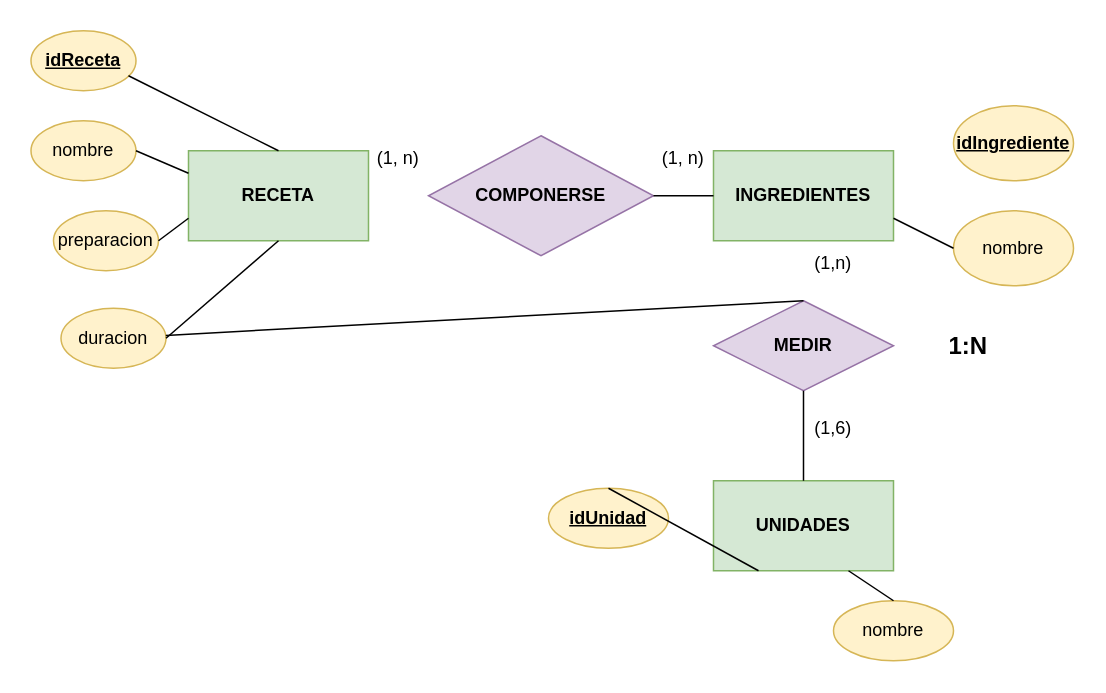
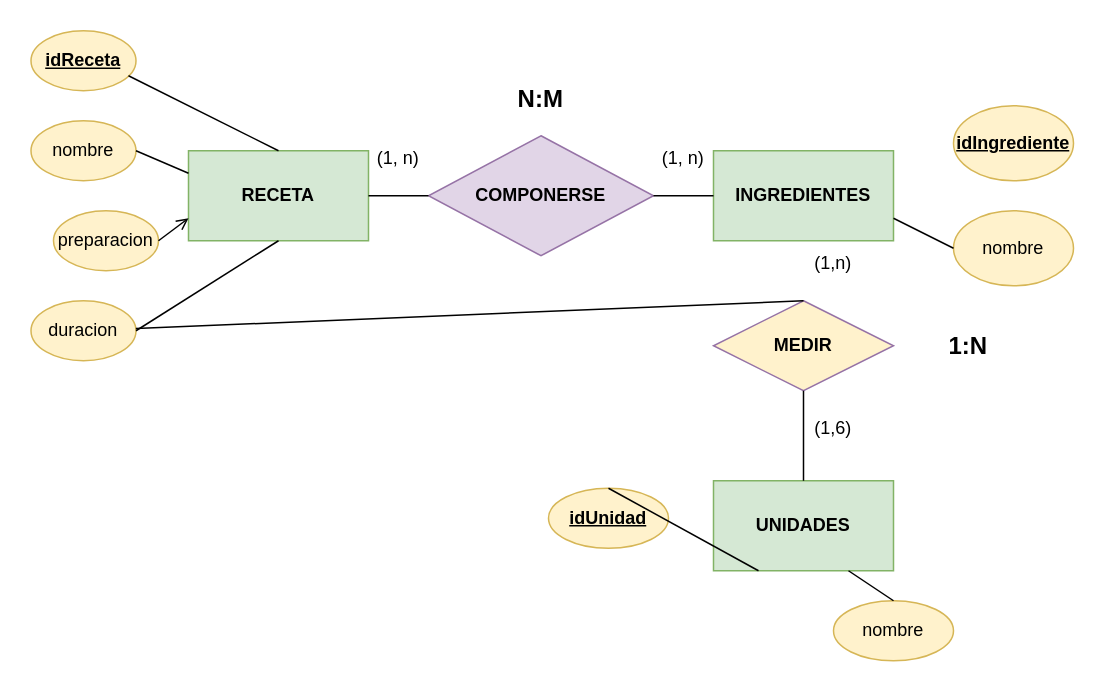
+ <mxCell id="28" value="&lt;font style=&quot;font-size: 16px&quot;&gt;&lt;b&gt;N:M&lt;/b&gt;&lt;/font&gt;" style="text;html=1;strokeColor=none;fillColor=none;align=center;verticalAlign=middle;whiteSpace=wrap;rounded=0;" vertex="1" parent="1"><mxGeometry x="330" y="50" width="60" height="30" as="geometry" /></mxCell>
+ <mxCell id="17" value="" style="endArrow=none;html=1;rounded=0;entryX=0;entryY=0.5;entryDx=0;entryDy=0;exitX=1;exitY=0.5;exitDx=0;exitDy=0;" edge="1" parent="1" source="2" target="5"><mxGeometry width="50" height="50" relative="1" as="geometry"><mxPoint x="355" y="240" as="sourcePoint" /><mxPoint x="405" y="190" as="targetPoint" /></mxGeometry></mxCell>
- <mxCell id="14" value="" style="endArrow=none;html=1;rounded=0;entryX=0;entryY=0.75;entryDx=0;entryDy=0;exitX=1;exitY=0.5;exitDx=0;exitDy=0;" edge="1" parent="1" source="8" target="2"><mxGeometry width="50" height="50" relative="1" as="geometry"><mxPoint x="355" y="240" as="sourcePoint" /><mxPoint x="405" y="190" as="targetPoint" /></mxGeometry></mxCell>
+ <mxCell id="14" value="" style="endArrow=open;html=1;rounded=0;entryX=0;entryY=0.75;entryDx=0;entryDy=0;exitX=1;exitY=0.5;exitDx=0;exitDy=0;" edge="1" parent="1" source="8" target="2"><mxGeometry width="50" height="50" relative="1" as="geometry"><mxPoint x="355" y="240" as="sourcePoint" /><mxPoint x="405" y="190" as="targetPoint" /></mxGeometry></mxCell>
- <mxCell id="9" value="duracion" style="ellipse;whiteSpace=wrap;html=1;fillColor=#fff2cc;strokeColor=#d6b656;" vertex="1" parent="1"><mxGeometry x="40" y="205" width="70" height="40" as="geometry" /></mxCell>
+ <mxCell id="9" value="duracion" style="ellipse;whiteSpace=wrap;html=1;fillColor=#fff2cc;strokeColor=#d6b656;" vertex="1" parent="1"><mxGeometry x="20" y="200" width="70" height="40" as="geometry" /></mxCell>
- <mxCell id="21" value="&lt;b&gt;MEDIR&lt;/b&gt;" style="rhombus;whiteSpace=wrap;html=1;fillColor=#e1d5e7;strokeColor=#9673a6;" vertex="1" parent="1"><mxGeometry x="475" y="200" width="120" height="60" as="geometry" /></mxCell>
+ <mxCell id="21" value="&lt;b&gt;MEDIR&lt;/b&gt;" style="rhombus;whiteSpace=wrap;html=1;fillColor=#fff2cc;strokeColor=#9673a6;" vertex="1" parent="1"><mxGeometry x="475" y="200" width="120" height="60" as="geometry" /></mxCell>
